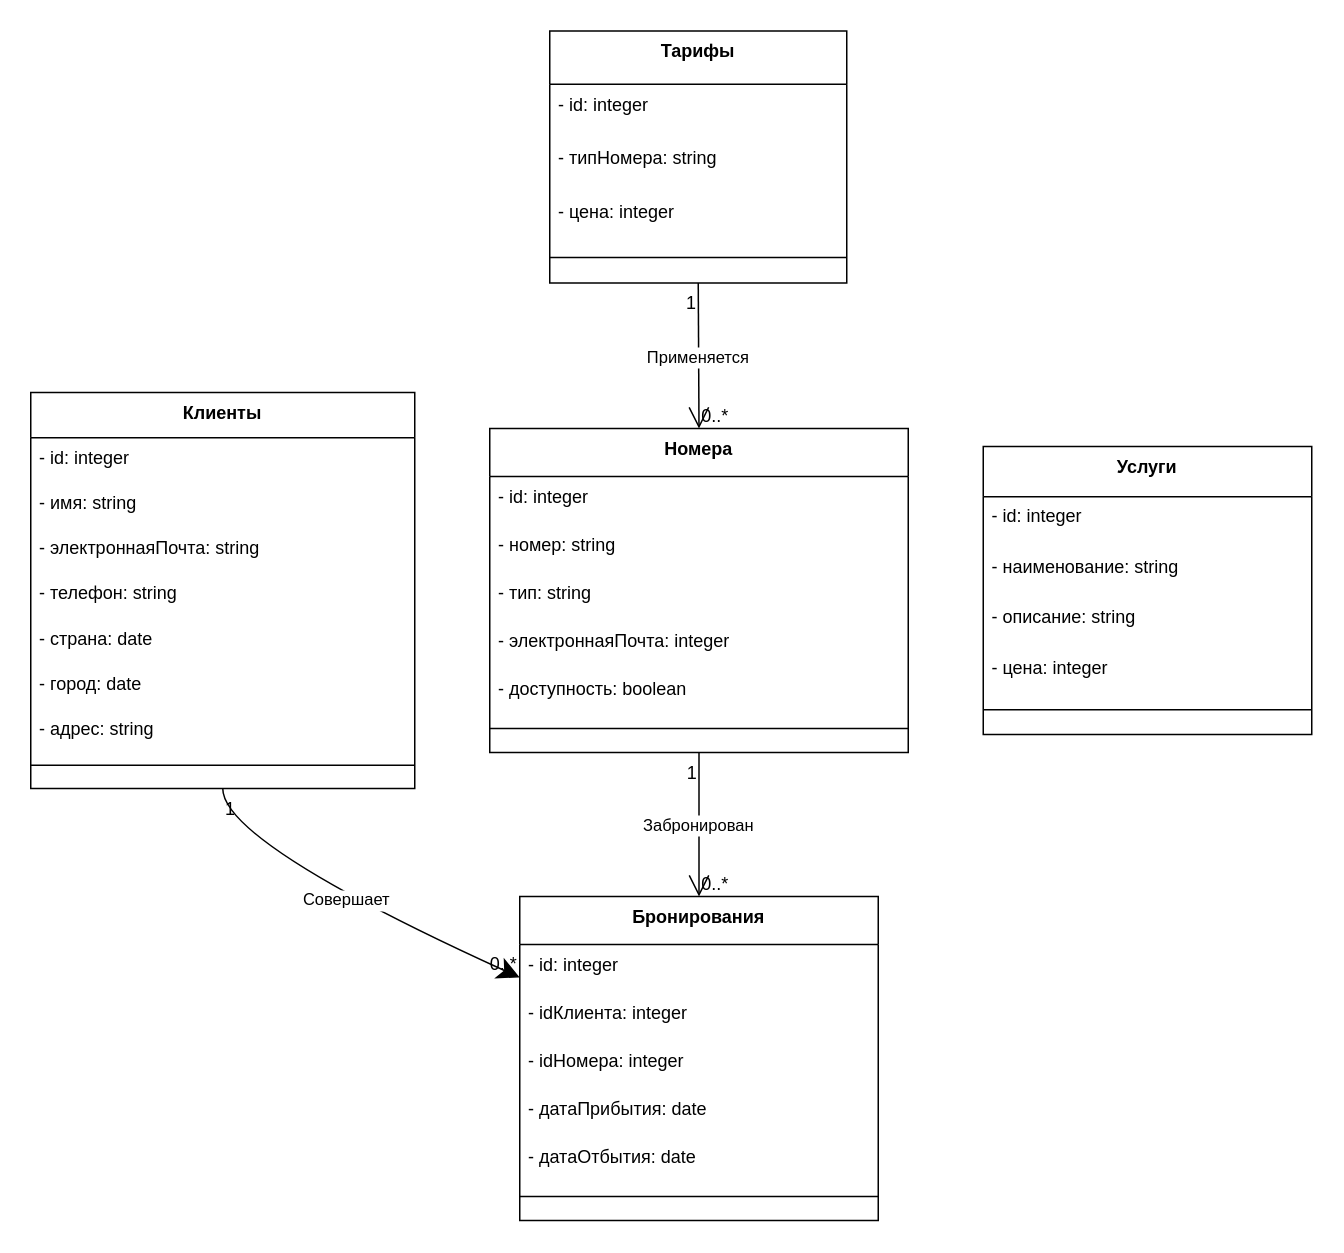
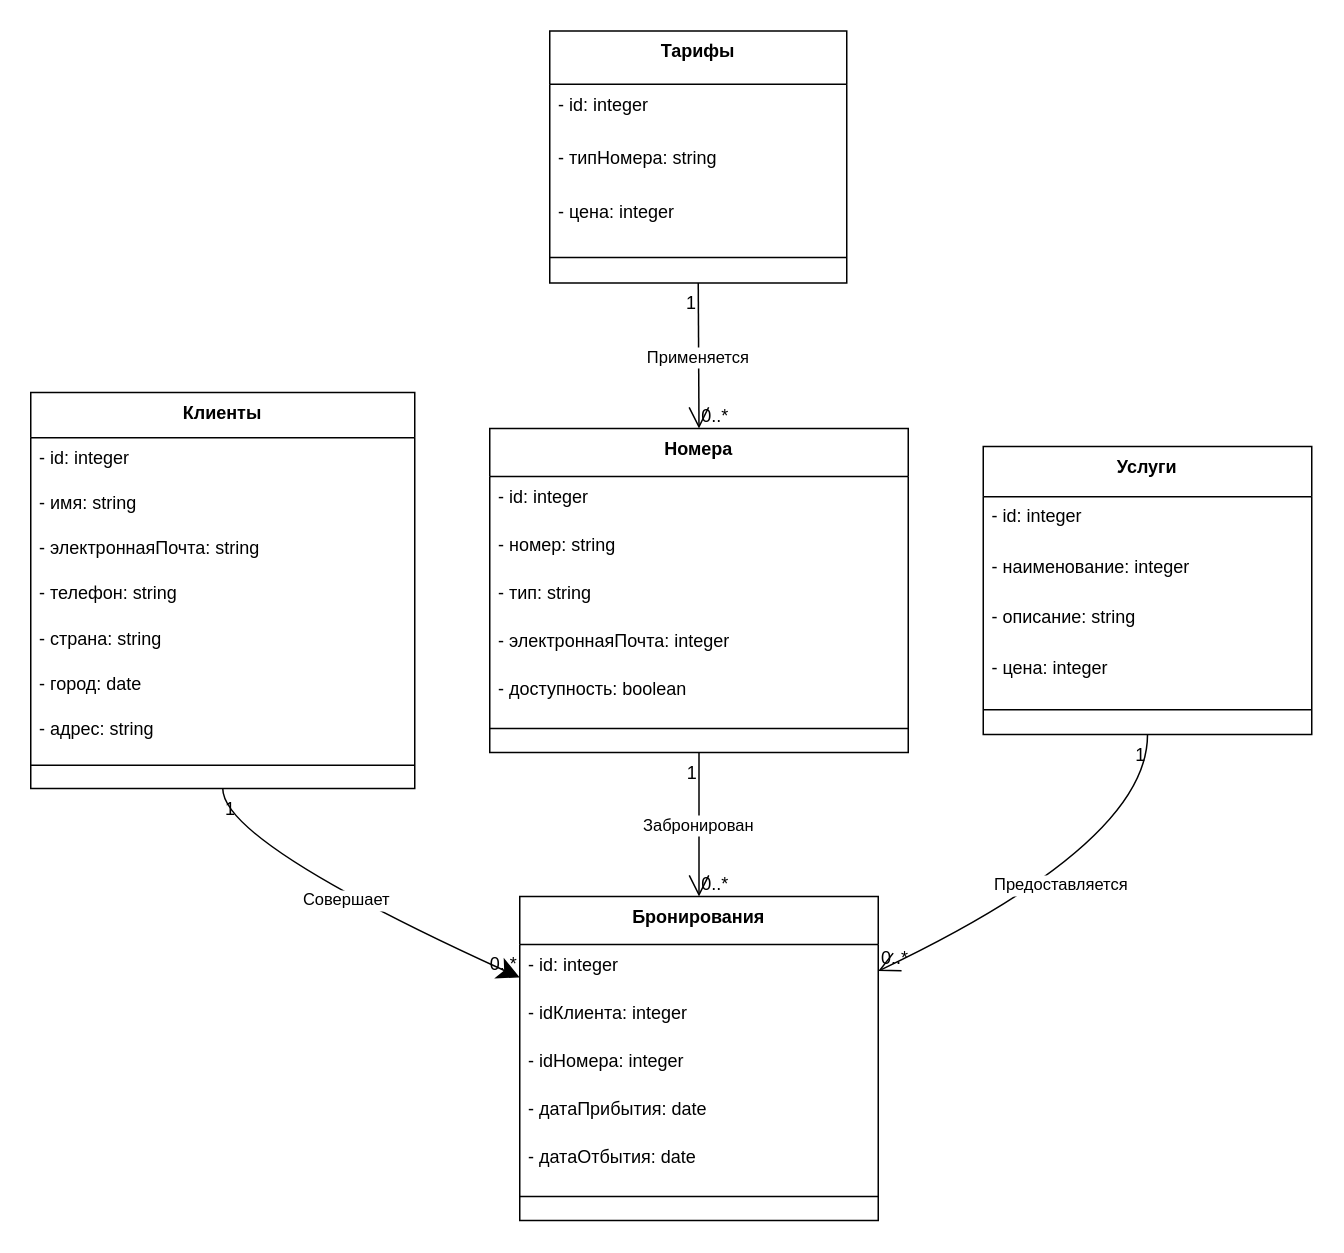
- <mxCell id="32" value="- наименование: string" style="text;strokeColor=none;fillColor=none;align=left;verticalAlign=top;spacingLeft=4;spacingRight=4;overflow=hidden;rotatable=0;points=[[0,0.5],[1,0.5]];portConstraint=eastwest;" vertex="1" parent="30"><mxGeometry y="67" width="219" height="33" as="geometry" /></mxCell>
+ <mxCell id="32" value="- наименование: integer" style="text;strokeColor=none;fillColor=none;align=left;verticalAlign=top;spacingLeft=4;spacingRight=4;overflow=hidden;rotatable=0;points=[[0,0.5],[1,0.5]];portConstraint=eastwest;" vertex="1" parent="30"><mxGeometry y="67" width="219" height="33" as="geometry" /></mxCell>
- <mxCell id="7" value="- страна: date" style="text;strokeColor=none;fillColor=none;align=left;verticalAlign=top;spacingLeft=4;spacingRight=4;overflow=hidden;rotatable=0;points=[[0,0.5],[1,0.5]];portConstraint=eastwest;" vertex="1" parent="2"><mxGeometry y="151" width="256" height="30" as="geometry" /></mxCell>
+ <mxCell id="7" value="- страна: string" style="text;strokeColor=none;fillColor=none;align=left;verticalAlign=top;spacingLeft=4;spacingRight=4;overflow=hidden;rotatable=0;points=[[0,0.5],[1,0.5]];portConstraint=eastwest;" vertex="1" parent="2"><mxGeometry y="151" width="256" height="30" as="geometry" /></mxCell>
+ <mxCell id="45" value="Предоставляется" style="curved=1;startArrow=none;endArrow=open;endSize=12;exitX=0.5;exitY=1;entryX=1;entryY=0.23;" edge="1" parent="1" source="30" target="18"><mxGeometry relative="1" as="geometry"><Array as="points"><mxPoint x="765" y="561" /></Array></mxGeometry></mxCell>
+ <mxCell id="46" value="1" style="edgeLabel;resizable=0;labelBackgroundColor=none;fontSize=12;align=right;verticalAlign=top;" vertex="1" parent="45"><mxGeometry x="-1" relative="1" as="geometry" /></mxCell>
+ <mxCell id="47" value="0..*" style="edgeLabel;resizable=0;labelBackgroundColor=none;fontSize=12;align=left;verticalAlign=bottom;" vertex="1" parent="45"><mxGeometry x="1" relative="1" as="geometry" /></mxCell>
